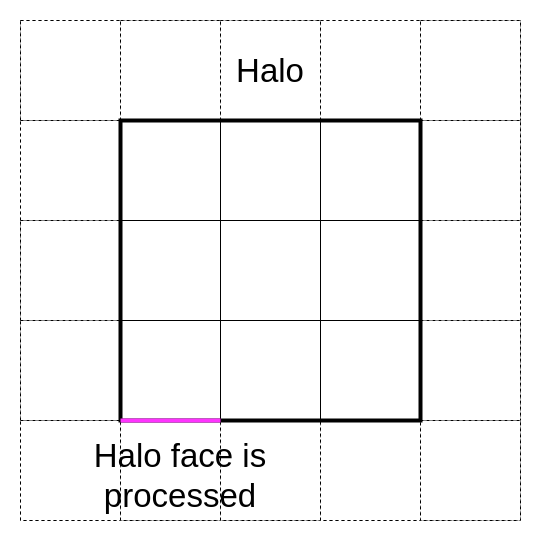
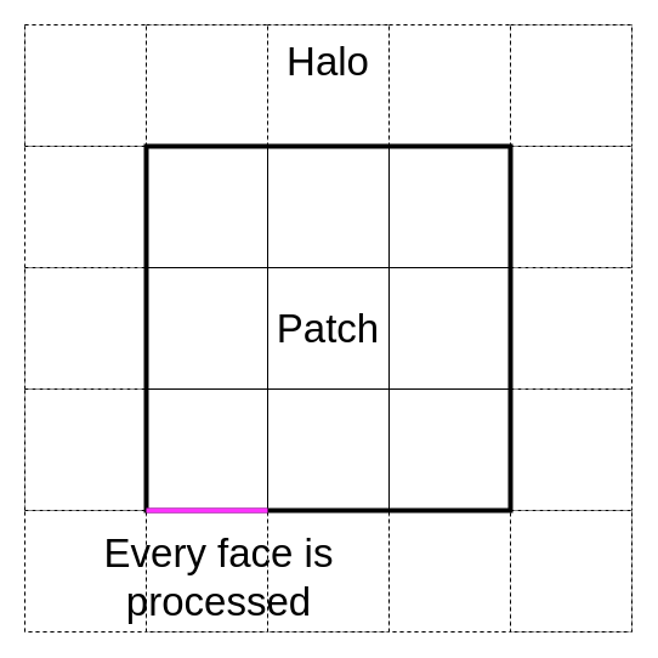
- <mxCell id="29" value="Halo" style="text;html=1;strokeColor=none;fillColor=none;align=center;verticalAlign=middle;whiteSpace=wrap;rounded=0;fontSize=33;" vertex="1" parent="1"><mxGeometry x="240" y="55" width="60" height="30" as="geometry" /></mxCell>
+ <mxCell id="29" value="Halo" style="text;html=1;strokeColor=none;fillColor=none;align=center;verticalAlign=middle;whiteSpace=wrap;rounded=0;fontSize=33;" vertex="1" parent="1"><mxGeometry x="240" y="35" width="60" height="30" as="geometry" /></mxCell>
+ <mxCell id="28" value="&lt;div style=&quot;font-size: 33px;&quot;&gt;Patch&lt;/div&gt;" style="text;html=1;strokeColor=none;fillColor=none;align=center;verticalAlign=middle;whiteSpace=wrap;rounded=0;fontSize=33;" vertex="1" parent="1"><mxGeometry x="240" y="255" width="60" height="30" as="geometry" /></mxCell>
- <mxCell id="33" value="Halo face is processed" style="text;html=1;strokeColor=none;fillColor=none;align=center;verticalAlign=middle;whiteSpace=wrap;rounded=0;fontSize=33;" vertex="1" parent="1"><mxGeometry x="30" y="430" width="300" height="90" as="geometry" /></mxCell>
+ <mxCell id="33" value="Every face is processed" style="text;html=1;strokeColor=none;fillColor=none;align=center;verticalAlign=middle;whiteSpace=wrap;rounded=0;fontSize=33;" vertex="1" parent="1"><mxGeometry x="30" y="430" width="300" height="90" as="geometry" /></mxCell>
